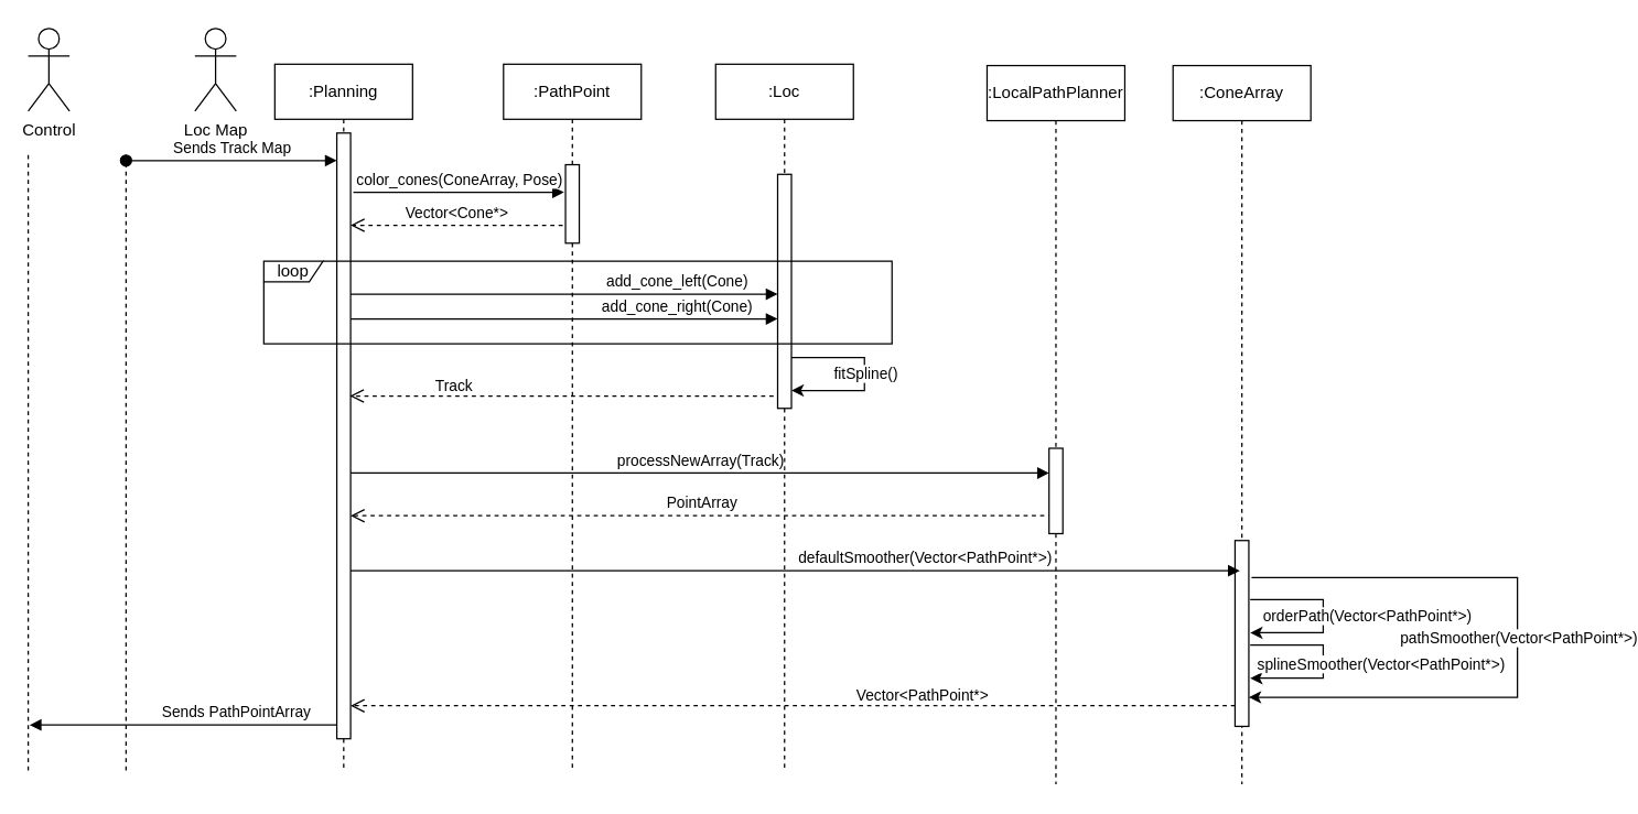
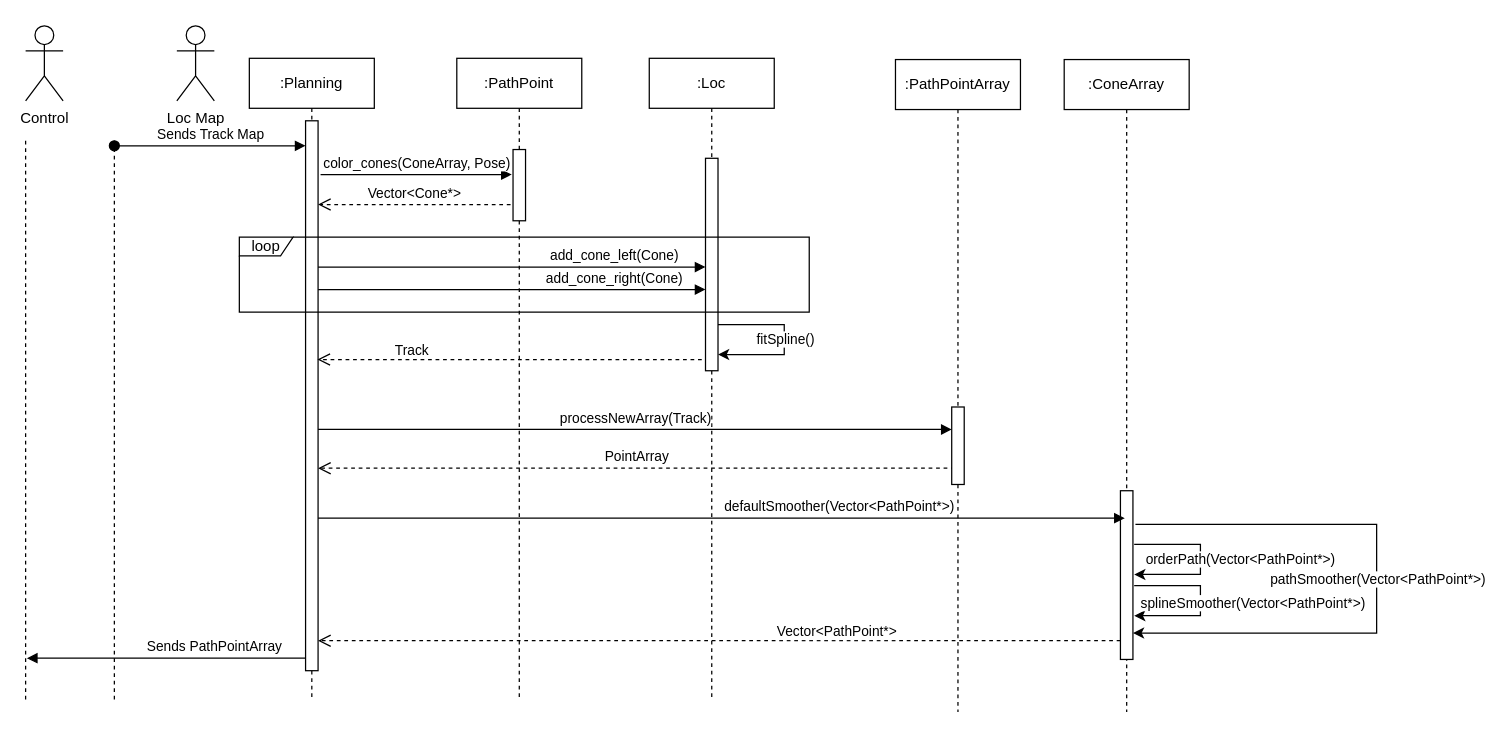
- <mxCell id="11" value=":LocalPathPlanner" style="shape=umlLifeline;perimeter=lifelinePerimeter;whiteSpace=wrap;html=1;container=0;dropTarget=0;collapsible=0;recursiveResize=0;outlineConnect=0;portConstraint=eastwest;newEdgeStyle={&quot;edgeStyle&quot;:&quot;elbowEdgeStyle&quot;,&quot;elbow&quot;:&quot;vertical&quot;,&quot;curved&quot;:0,&quot;rounded&quot;:0};" vertex="1" parent="1"><mxGeometry x="716" y="47" width="100" height="522" as="geometry" /></mxCell>
+ <mxCell id="11" value=":PathPointArray" style="shape=umlLifeline;perimeter=lifelinePerimeter;whiteSpace=wrap;html=1;container=0;dropTarget=0;collapsible=0;recursiveResize=0;outlineConnect=0;portConstraint=eastwest;newEdgeStyle={&quot;edgeStyle&quot;:&quot;elbowEdgeStyle&quot;,&quot;elbow&quot;:&quot;vertical&quot;,&quot;curved&quot;:0,&quot;rounded&quot;:0};" vertex="1" parent="1"><mxGeometry x="716" y="47" width="100" height="522" as="geometry" /></mxCell>
